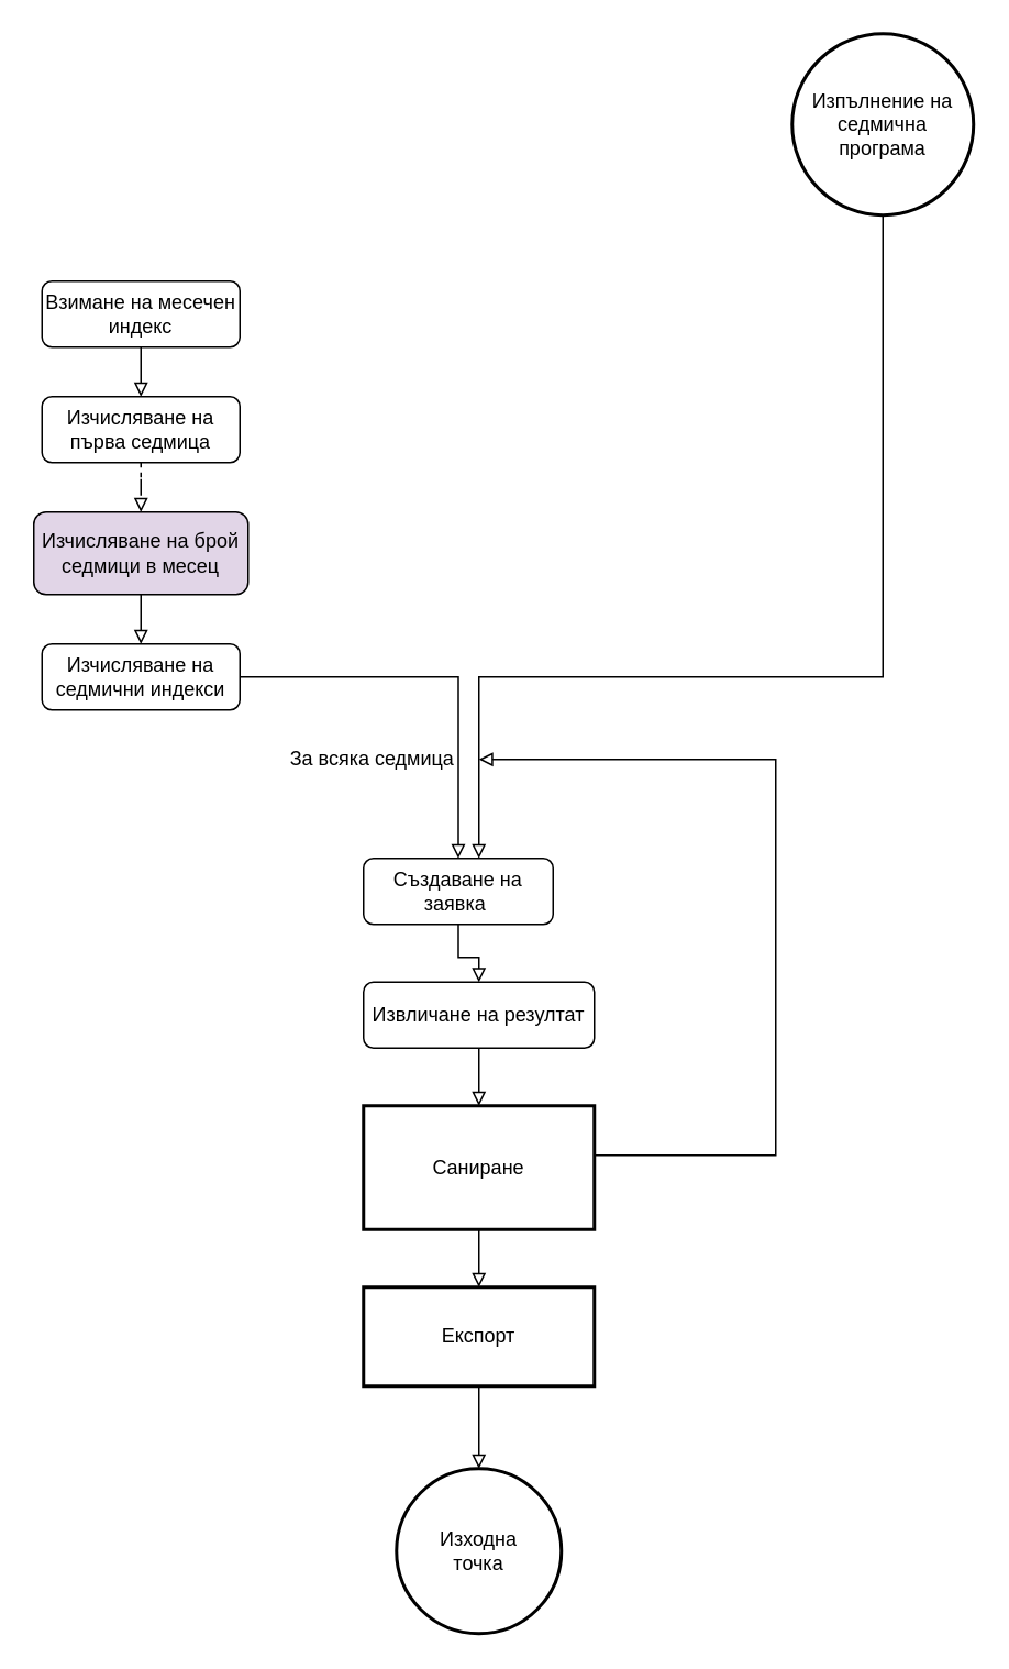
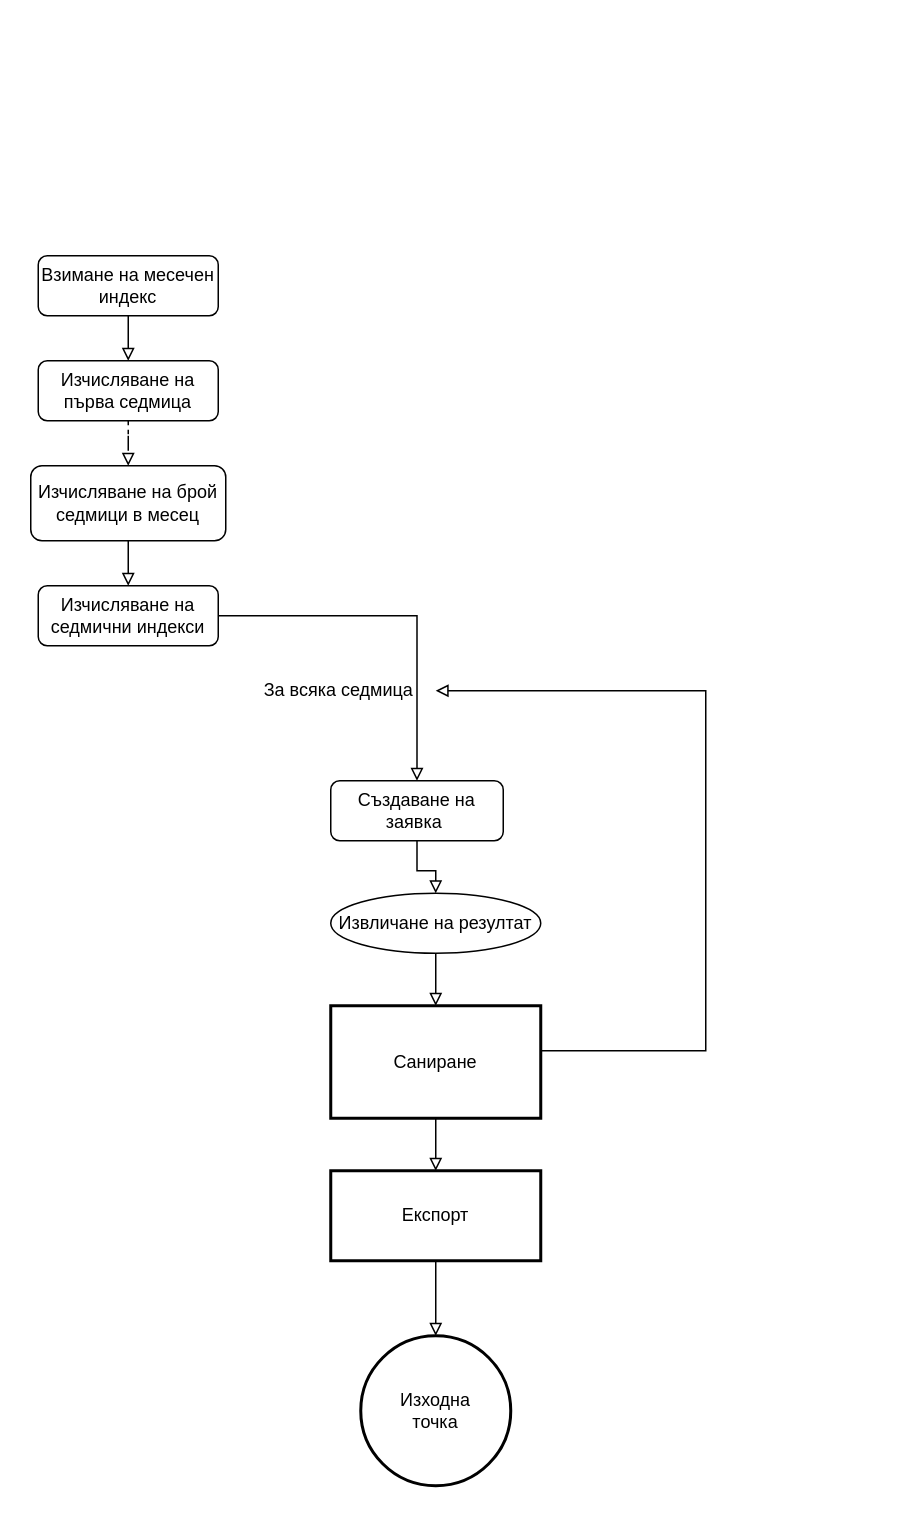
- <mxCell id="5" value="Изпълнение на седмична програма" style="ellipse;whiteSpace=wrap;html=1;aspect=fixed;strokeWidth=2;" vertex="1" parent="1"><mxGeometry x="480" y="20" width="110" height="110" as="geometry" /></mxCell>
- <mxCell id="7" value="Изчисляване на брой седмици в месец" style="rounded=1;whiteSpace=wrap;html=1;fontSize=12;glass=0;strokeWidth=1;shadow=0;fillColor=#e1d5e7;" vertex="1" parent="1"><mxGeometry x="20" y="310" width="130" height="50" as="geometry" /></mxCell>
+ <mxCell id="7" value="Изчисляване на брой седмици в месец" style="rounded=1;whiteSpace=wrap;html=1;fontSize=12;glass=0;strokeWidth=1;shadow=0;" vertex="1" parent="1"><mxGeometry x="20" y="310" width="130" height="50" as="geometry" /></mxCell>
- <mxCell id="4" style="edgeStyle=orthogonalEdgeStyle;rounded=0;orthogonalLoop=1;jettySize=auto;html=1;endArrow=block;endFill=0;" edge="1" parent="1" source="5" target="9"><mxGeometry relative="1" as="geometry"><Array as="points"><mxPoint x="535" y="410" /><mxPoint x="290" y="410" /></Array></mxGeometry></mxCell>
- <mxCell id="11" value="Извличане на резултат" style="rounded=1;whiteSpace=wrap;html=1;strokeWidth=1;" vertex="1" parent="1"><mxGeometry x="220" y="595" width="140" height="40" as="geometry" /></mxCell>
+ <mxCell id="11" value="Извличане на резултат" style="ellipse;whiteSpace=wrap;html=1;strokeWidth=1;" vertex="1" parent="1"><mxGeometry x="220" y="595" width="140" height="40" as="geometry" /></mxCell>
